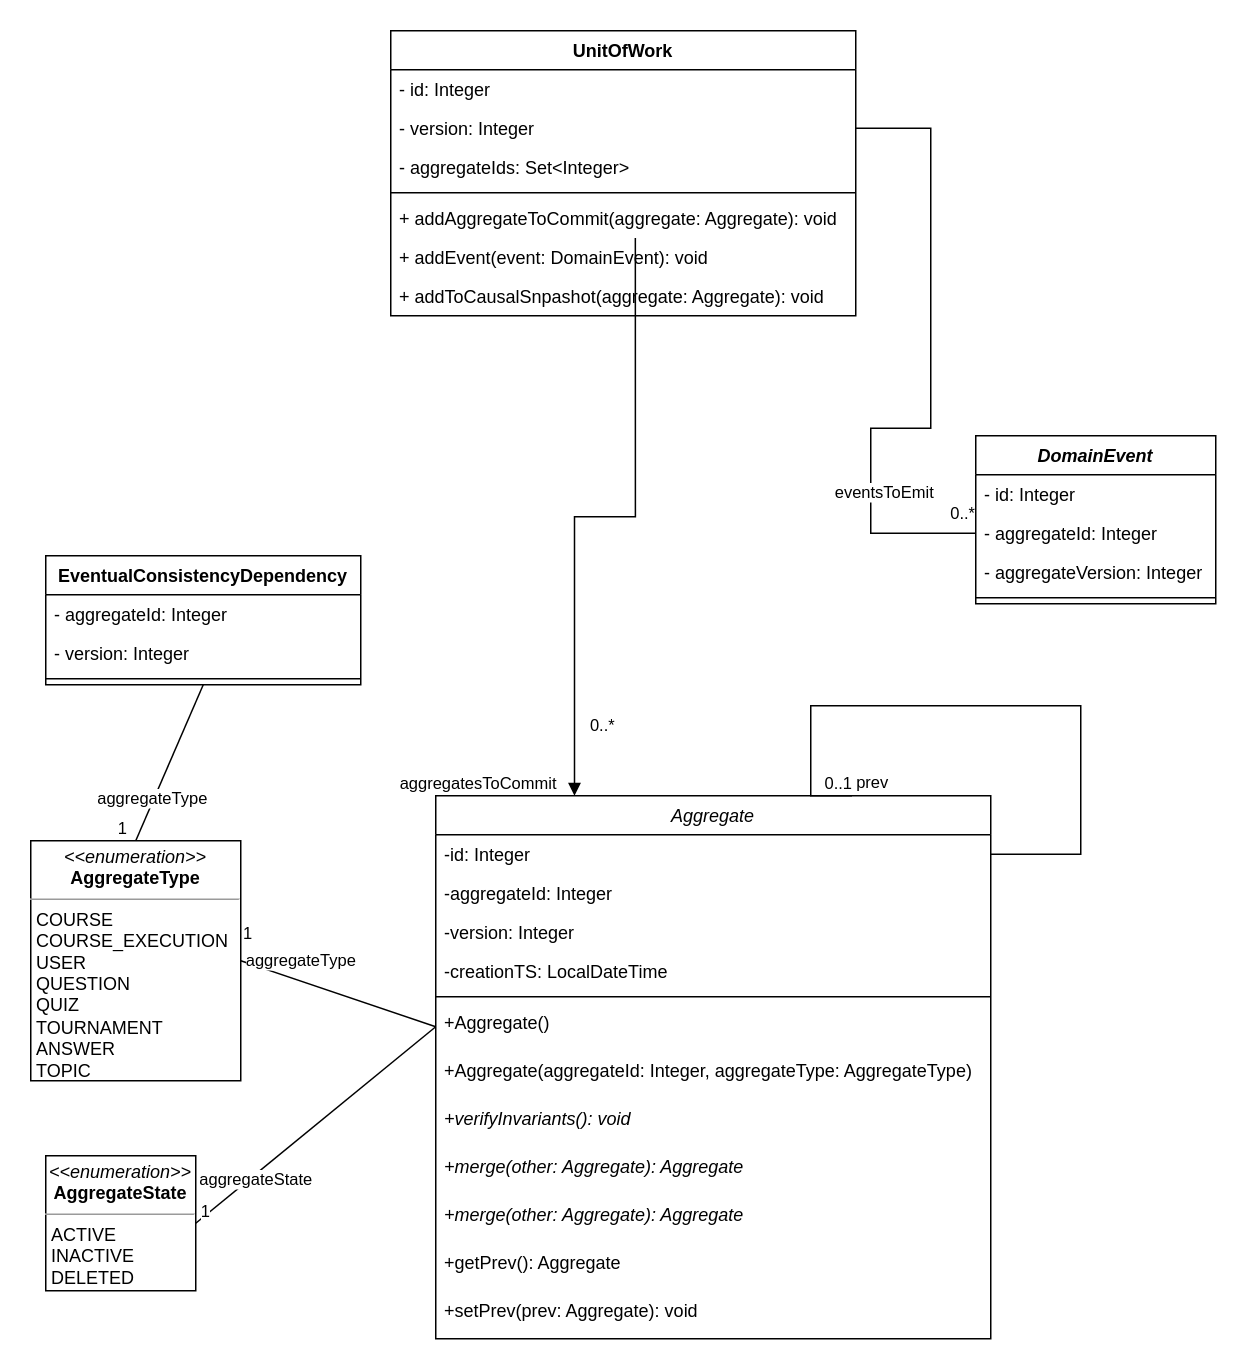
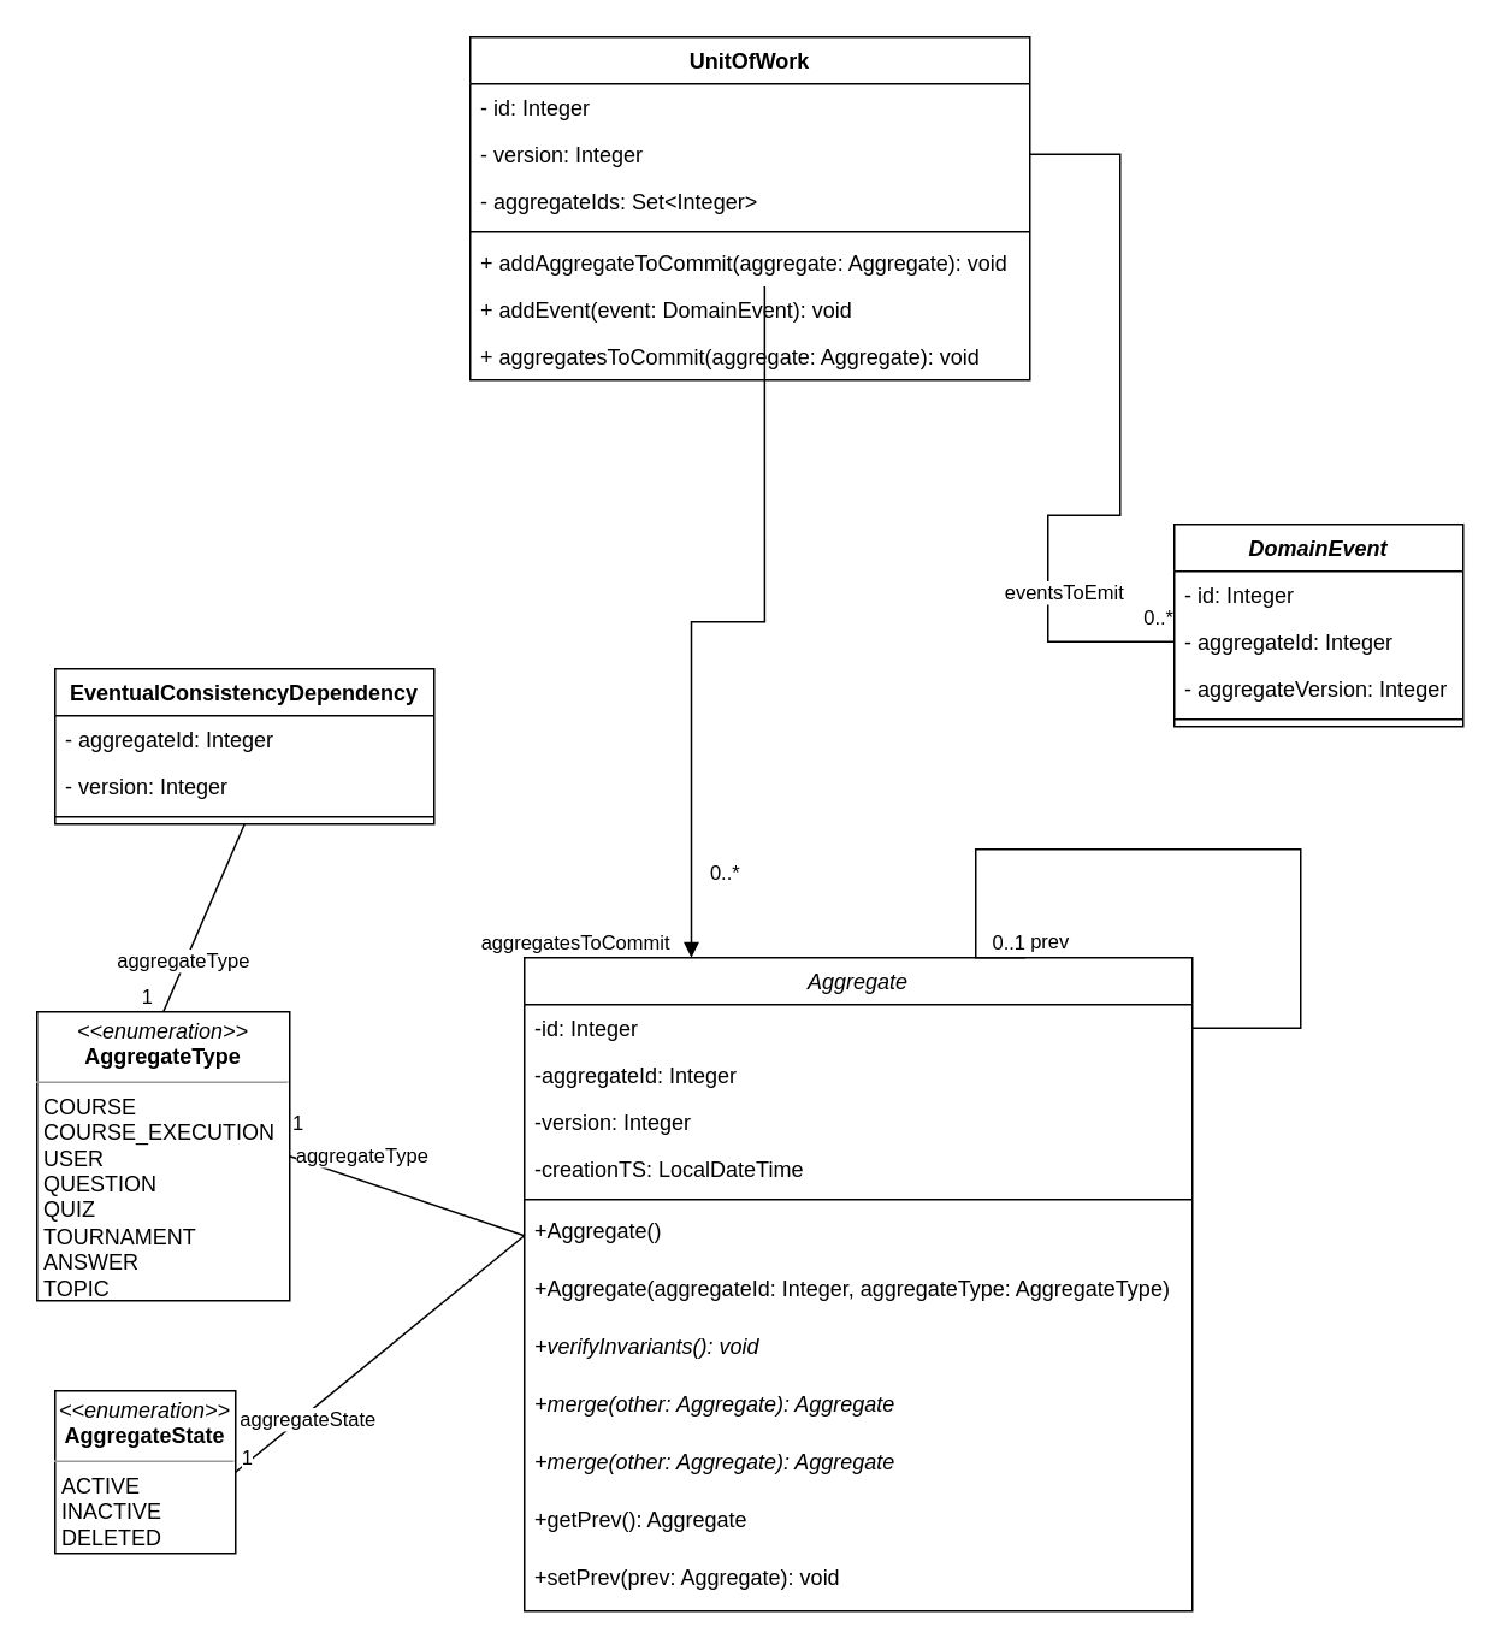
- <mxCell id="33" value="+ addToCausalSnpashot(aggregate: Aggregate): void" style="text;strokeColor=none;fillColor=none;align=left;verticalAlign=top;spacingLeft=4;spacingRight=4;overflow=hidden;rotatable=0;points=[[0,0.5],[1,0.5]];portConstraint=eastwest;" parent="26" vertex="1"><mxGeometry y="164" width="310" height="26" as="geometry" /></mxCell>
+ <mxCell id="33" value="+ aggregatesToCommit(aggregate: Aggregate): void" style="text;strokeColor=none;fillColor=none;align=left;verticalAlign=top;spacingLeft=4;spacingRight=4;overflow=hidden;rotatable=0;points=[[0,0.5],[1,0.5]];portConstraint=eastwest;" parent="26" vertex="1"><mxGeometry y="164" width="310" height="26" as="geometry" /></mxCell>
